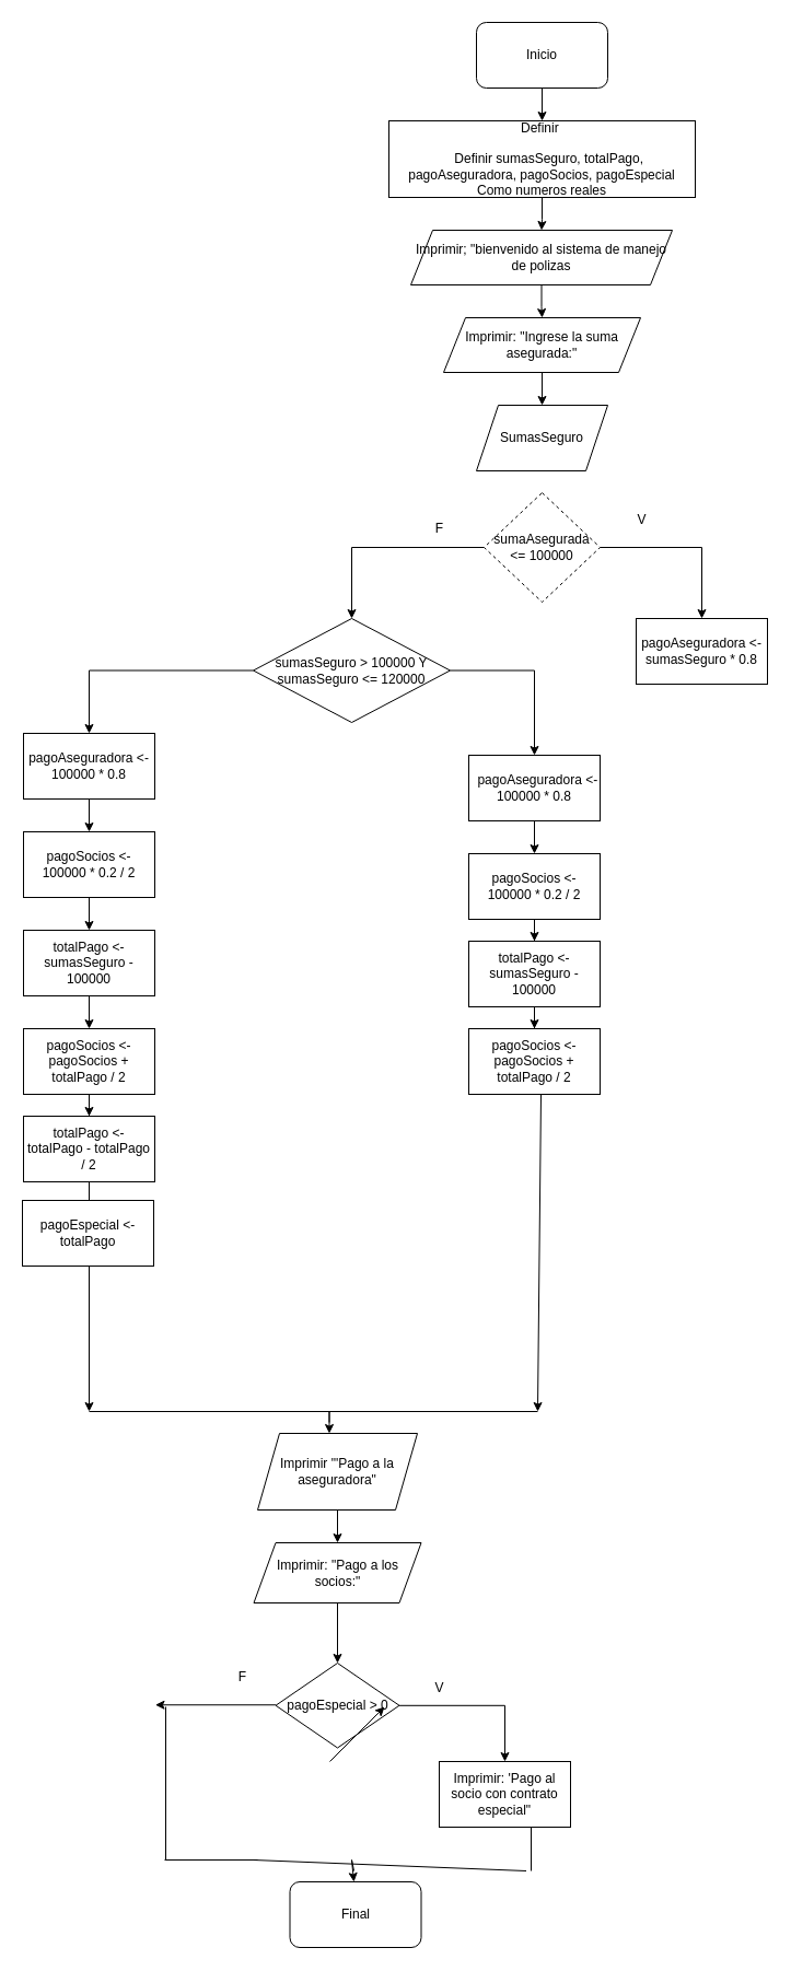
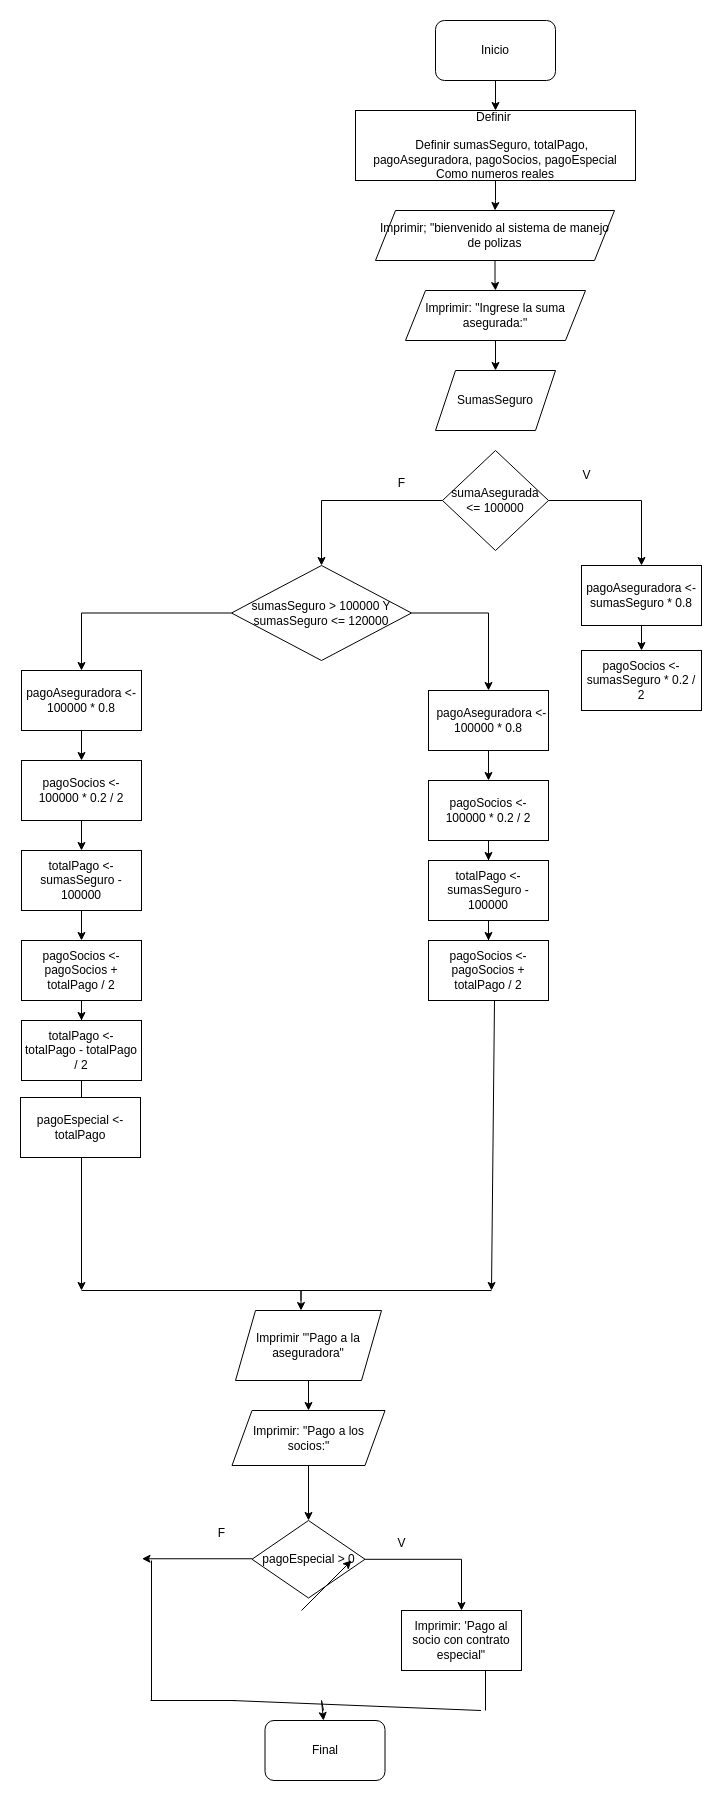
- <mxCell id="13" value="sumaAsegurada &lt;= 100000" style="rhombus;whiteSpace=wrap;html=1;dashed=1;" vertex="1" parent="1"><mxGeometry x="442" y="450" width="106" height="100" as="geometry" /></mxCell>
+ <mxCell id="13" value="sumaAsegurada &lt;= 100000" style="rhombus;whiteSpace=wrap;html=1;" vertex="1" parent="1"><mxGeometry x="442" y="450" width="106" height="100" as="geometry" /></mxCell>
+ <mxCell id="14" value="" style="edgeStyle=orthogonalEdgeStyle;rounded=0;orthogonalLoop=1;jettySize=auto;html=1;" edge="1" parent="1" source="15" target="21"><mxGeometry relative="1" as="geometry" /></mxCell>
+ <mxCell id="21" value="pagoSocios &lt;- sumasSeguro * 0.2 / 2" style="whiteSpace=wrap;html=1;" vertex="1" parent="1"><mxGeometry x="581" y="650" width="120" height="60" as="geometry" /></mxCell>
